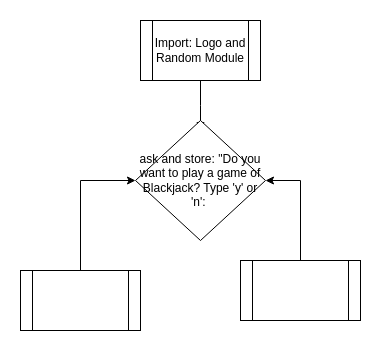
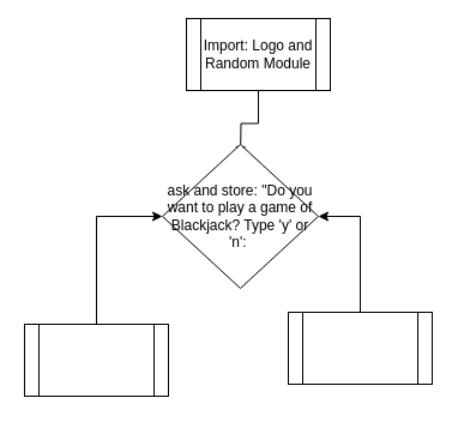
- <mxCell id="3" value="Import: Logo and Random Module" style="shape=process;whiteSpace=wrap;html=1;backgroundOutline=1;" vertex="1" parent="1"><mxGeometry x="140" y="20" width="120" height="60" as="geometry" /></mxCell>
+ <mxCell id="3" value="Import: Logo and Random Module" style="shape=process;whiteSpace=wrap;html=1;backgroundOutline=1;" vertex="1" parent="1"><mxGeometry x="155" y="15" width="120" height="60" as="geometry" /></mxCell>
